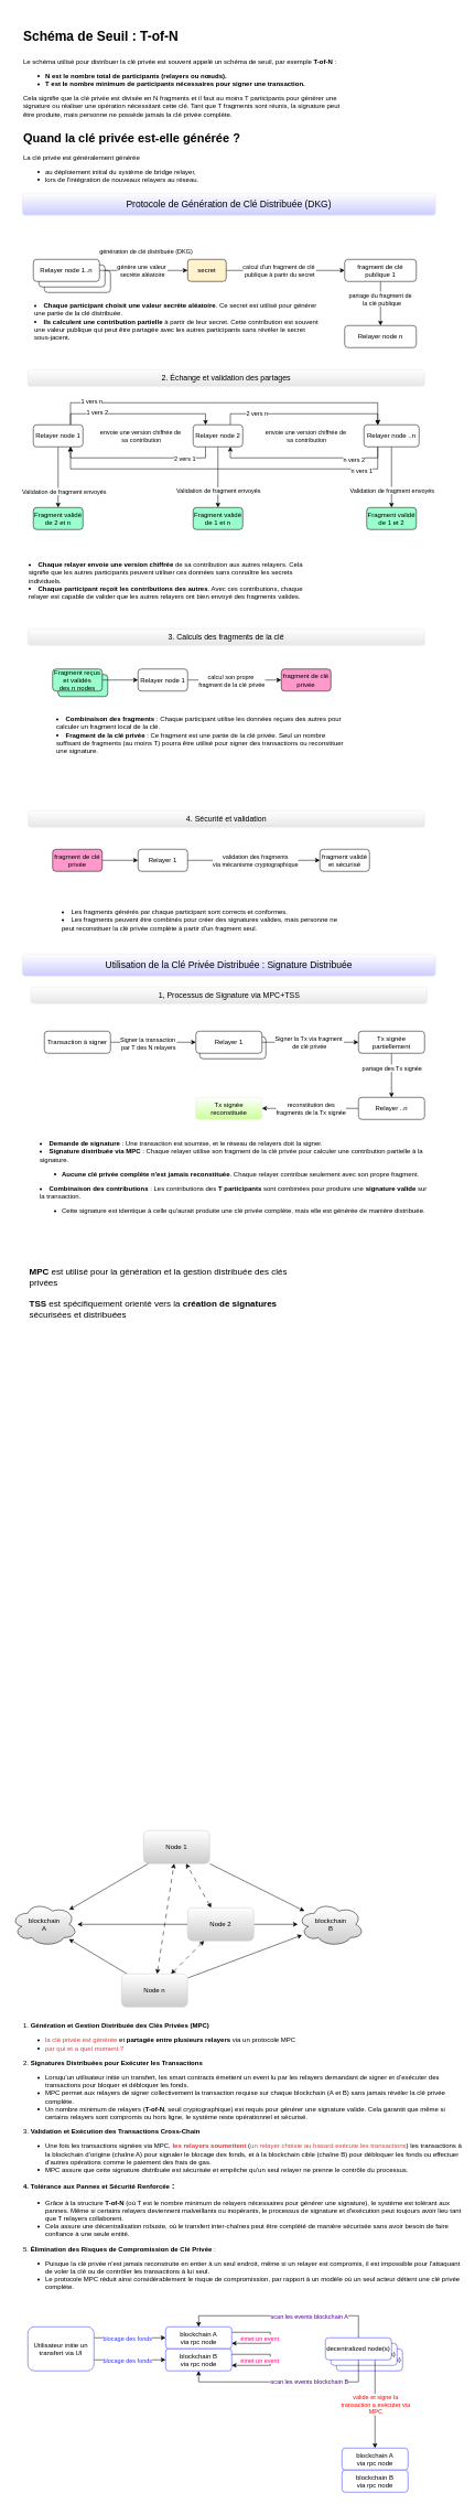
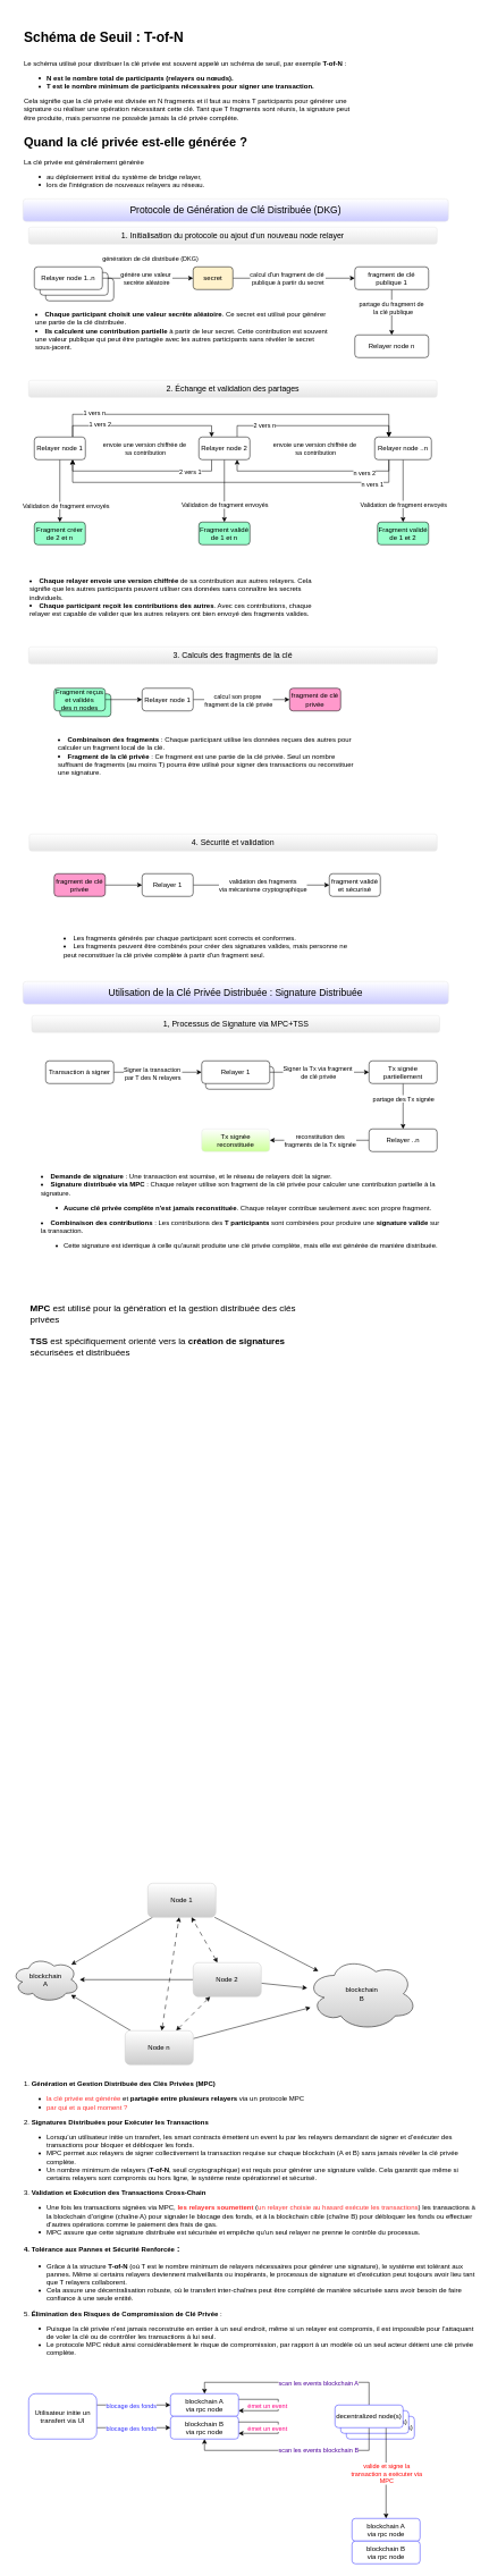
+ <mxCell id="63" value="1. Initialisation du protocole ou ajout d'un nouveau node relayer" style="rounded=1;whiteSpace=wrap;html=1;fontSize=14;gradientColor=#E6E6E6;strokeColor=#E6E6E6;" vertex="1" parent="1"><mxGeometry x="50" y="400" width="720" height="30" as="geometry" /></mxCell>
- <mxCell id="82" value="Fragment validé&lt;div&gt;de 2 et n&lt;/div&gt;" style="rounded=1;whiteSpace=wrap;html=1;fillColor=#99FFCC;" vertex="1" parent="1"><mxGeometry x="60" y="920" width="90" height="40" as="geometry" /></mxCell>
+ <mxCell id="82" value="Fragment créer&lt;div&gt;de 2 et n&lt;/div&gt;" style="rounded=1;whiteSpace=wrap;html=1;fillColor=#99FFCC;" vertex="1" parent="1"><mxGeometry x="60" y="920" width="90" height="40" as="geometry" /></mxCell>
- <mxCell id="21" value="blockchain&lt;div&gt;B&lt;/div&gt;" style="ellipse;shape=cloud;whiteSpace=wrap;html=1;gradientColor=#CCCCCC;" vertex="1" parent="1"><mxGeometry x="540" y="3450" width="120" height="80" as="geometry" /></mxCell>
+ <mxCell id="21" value="blockchain&lt;div&gt;B&lt;/div&gt;" style="ellipse;shape=cloud;whiteSpace=wrap;html=1;gradientColor=#CCCCCC;" vertex="1" parent="1"><mxGeometry x="540" y="3450" width="195" height="130" as="geometry" /></mxCell>
